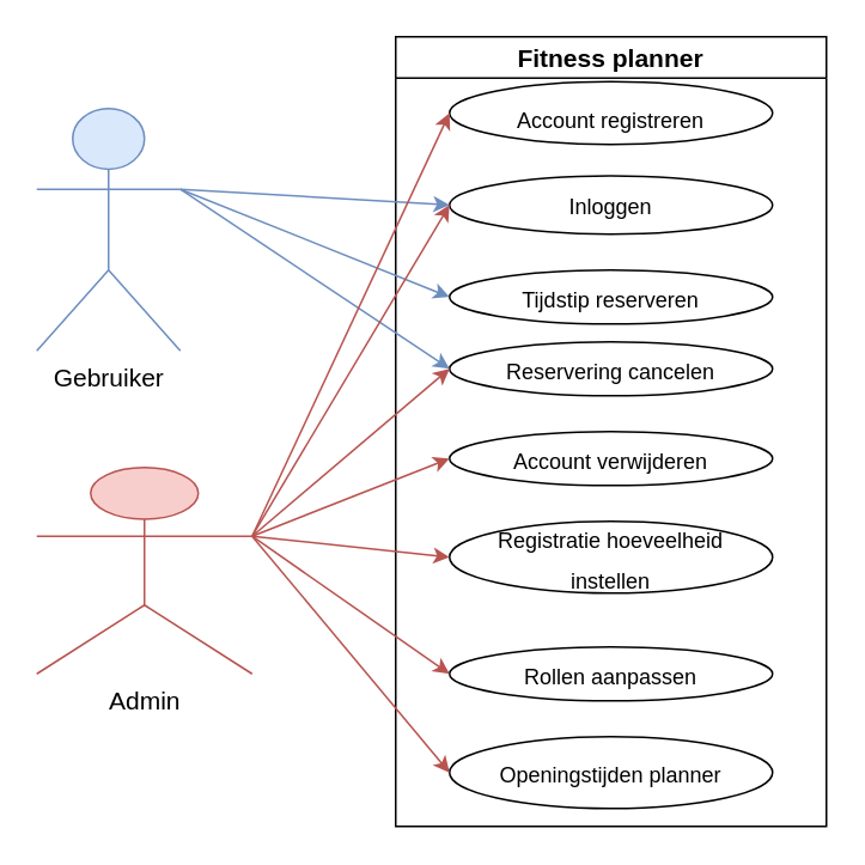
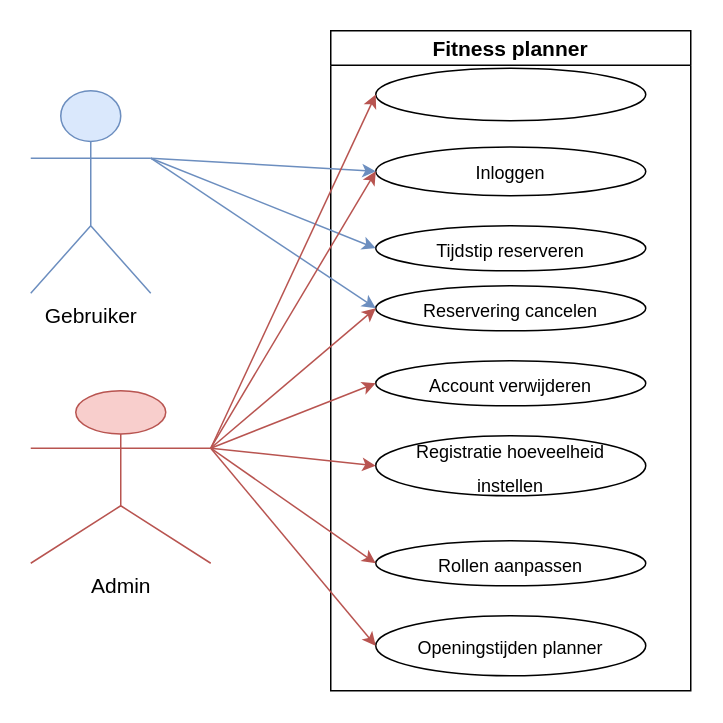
- <mxCell id="8" value="&lt;font style=&quot;font-size: 12px&quot;&gt;Account registreren&lt;/font&gt;" style="text;html=1;strokeColor=none;fillColor=none;align=center;verticalAlign=middle;whiteSpace=wrap;rounded=0;fontSize=19;" parent="4" vertex="1"><mxGeometry x="50" y="30" width="140" height="30" as="geometry" /></mxCell>
